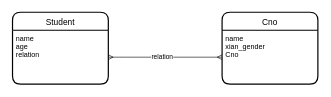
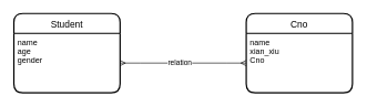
- <mxCell id="3" value="name&#10;age&#10;relation" style="align=left;strokeColor=none;fillColor=none;spacingLeft=4;fontSize=12;verticalAlign=top;resizable=0;rotatable=0;part=1;" vertex="1" parent="2"><mxGeometry y="30" width="160" height="90" as="geometry" /></mxCell>
+ <mxCell id="3" value="name&#10;age&#10;gender" style="align=left;strokeColor=none;fillColor=none;spacingLeft=4;fontSize=12;verticalAlign=top;resizable=0;rotatable=0;part=1;" vertex="1" parent="2"><mxGeometry y="30" width="160" height="90" as="geometry" /></mxCell>
- <mxCell id="5" value="name&#10;xian_gender&#10;Cno" style="align=left;strokeColor=none;fillColor=none;spacingLeft=4;fontSize=12;verticalAlign=top;resizable=0;rotatable=0;part=1;" vertex="1" parent="4"><mxGeometry y="30" width="160" height="90" as="geometry" /></mxCell>
+ <mxCell id="5" value="name&#10;xian_xiu&#10;Cno" style="align=left;strokeColor=none;fillColor=none;spacingLeft=4;fontSize=12;verticalAlign=top;resizable=0;rotatable=0;part=1;" vertex="1" parent="4"><mxGeometry y="30" width="160" height="90" as="geometry" /></mxCell>
